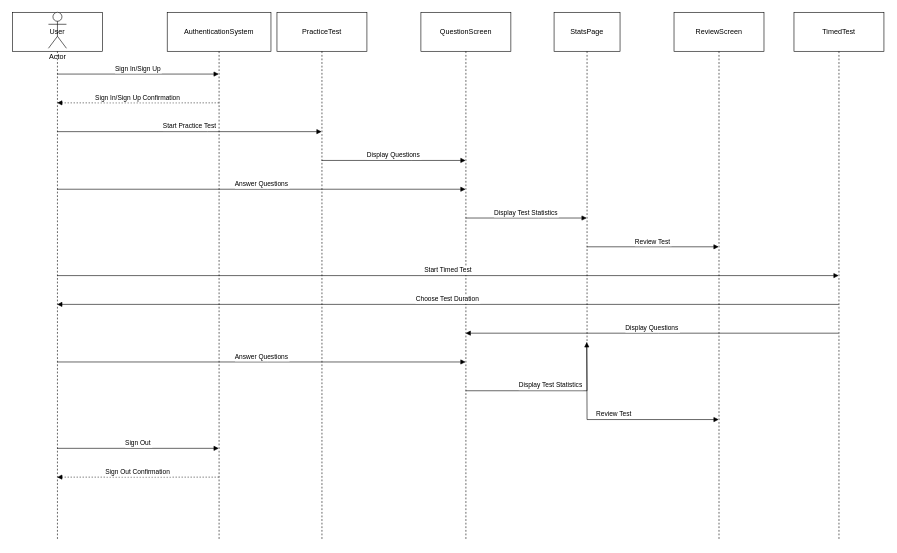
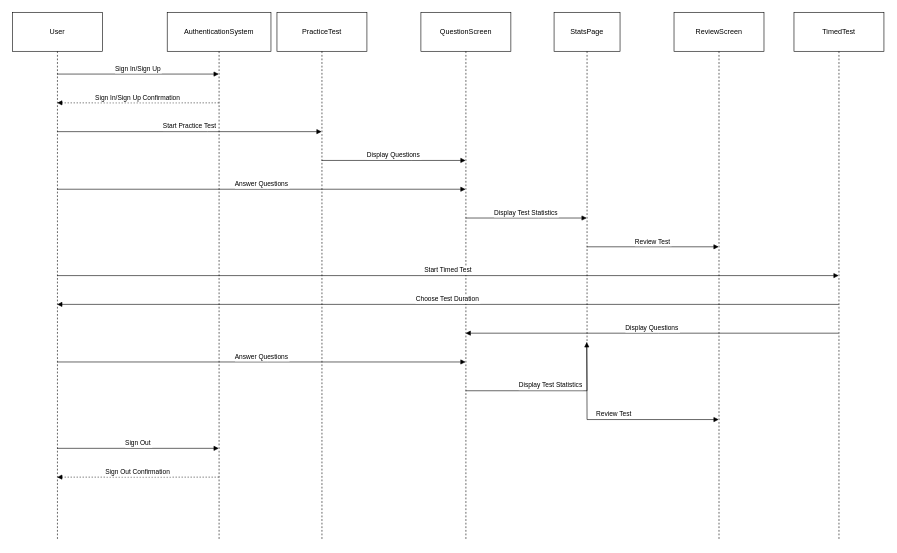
- <mxCell id="24" value="Actor" style="shape=umlActor;verticalLabelPosition=bottom;verticalAlign=top;html=1;outlineConnect=0;" vertex="1" parent="1"><mxGeometry x="80" y="20" width="30" height="60" as="geometry" /></mxCell>
